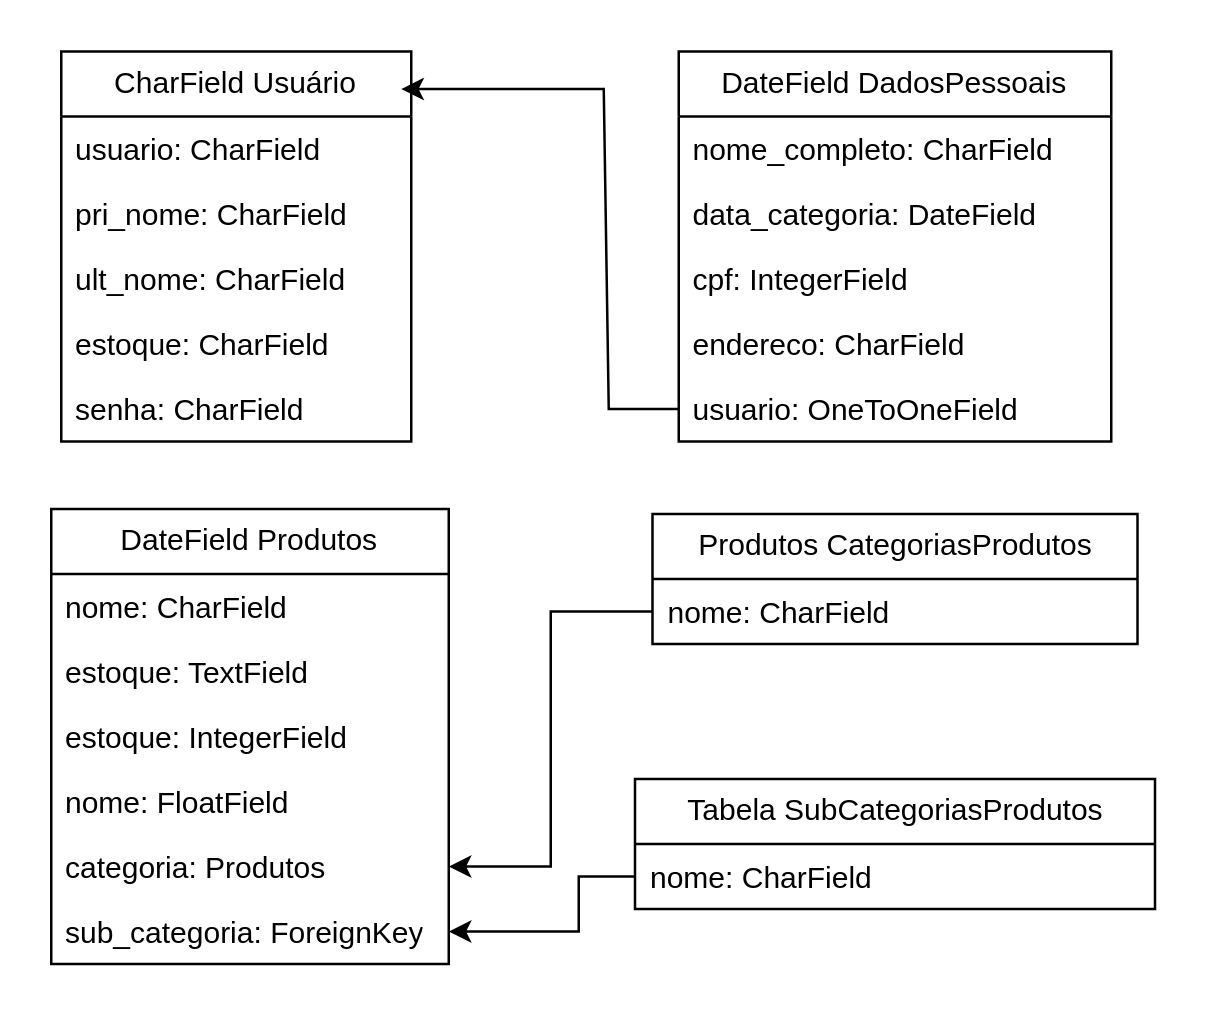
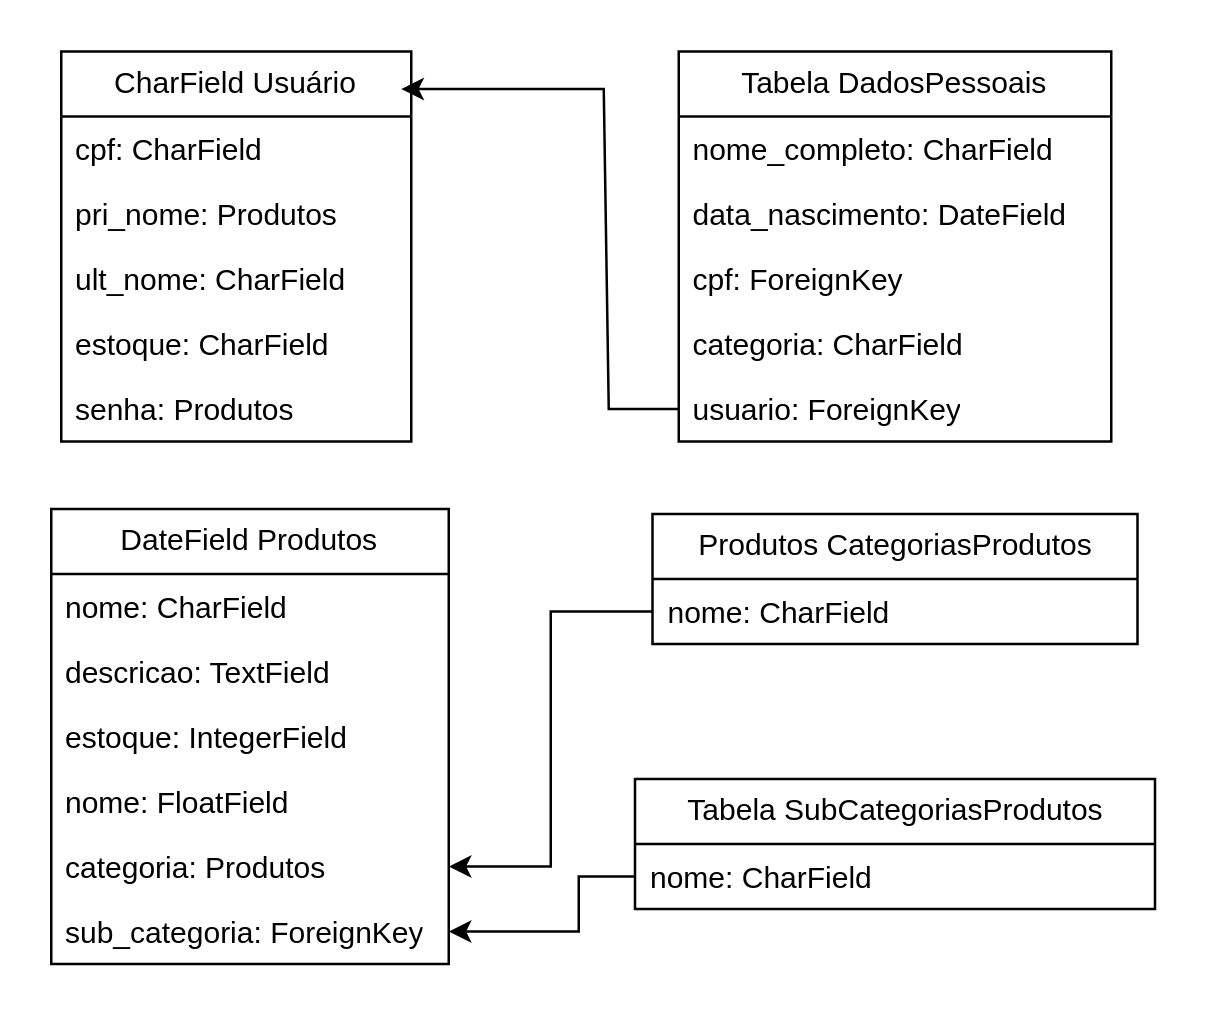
- <mxCell id="8" value="DateField DadosPessoais" style="swimlane;fontStyle=0;childLayout=stackLayout;horizontal=1;startSize=26;fillColor=none;horizontalStack=0;resizeParent=1;resizeParentMax=0;resizeLast=0;collapsible=1;marginBottom=0;whiteSpace=wrap;html=1;" vertex="1" parent="1"><mxGeometry x="271" y="20" width="173" height="156" as="geometry"><mxRectangle x="317" y="132" width="165" height="26" as="alternateBounds" /></mxGeometry></mxCell>
+ <mxCell id="8" value="Tabela DadosPessoais" style="swimlane;fontStyle=0;childLayout=stackLayout;horizontal=1;startSize=26;fillColor=none;horizontalStack=0;resizeParent=1;resizeParentMax=0;resizeLast=0;collapsible=1;marginBottom=0;whiteSpace=wrap;html=1;" vertex="1" parent="1"><mxGeometry x="271" y="20" width="173" height="156" as="geometry"><mxRectangle x="317" y="132" width="165" height="26" as="alternateBounds" /></mxGeometry></mxCell>
- <mxCell id="3" value="usuario: CharField" style="text;strokeColor=none;fillColor=none;align=left;verticalAlign=top;spacingLeft=4;spacingRight=4;overflow=hidden;rotatable=0;points=[[0,0.5],[1,0.5]];portConstraint=eastwest;whiteSpace=wrap;html=1;" vertex="1" parent="2"><mxGeometry y="26" width="140" height="26" as="geometry" /></mxCell>
+ <mxCell id="3" value="cpf: CharField" style="text;strokeColor=none;fillColor=none;align=left;verticalAlign=top;spacingLeft=4;spacingRight=4;overflow=hidden;rotatable=0;points=[[0,0.5],[1,0.5]];portConstraint=eastwest;whiteSpace=wrap;html=1;" vertex="1" parent="2"><mxGeometry y="26" width="140" height="26" as="geometry" /></mxCell>
- <mxCell id="4" value="pri_nome: CharField" style="text;strokeColor=none;fillColor=none;align=left;verticalAlign=top;spacingLeft=4;spacingRight=4;overflow=hidden;rotatable=0;points=[[0,0.5],[1,0.5]];portConstraint=eastwest;whiteSpace=wrap;html=1;" vertex="1" parent="2"><mxGeometry y="52" width="140" height="26" as="geometry" /></mxCell>
+ <mxCell id="4" value="pri_nome: Produtos" style="text;strokeColor=none;fillColor=none;align=left;verticalAlign=top;spacingLeft=4;spacingRight=4;overflow=hidden;rotatable=0;points=[[0,0.5],[1,0.5]];portConstraint=eastwest;whiteSpace=wrap;html=1;" vertex="1" parent="2"><mxGeometry y="52" width="140" height="26" as="geometry" /></mxCell>
- <mxCell id="10" value="data_categoria: DateField" style="text;strokeColor=none;fillColor=none;align=left;verticalAlign=top;spacingLeft=4;spacingRight=4;overflow=hidden;rotatable=0;points=[[0,0.5],[1,0.5]];portConstraint=eastwest;whiteSpace=wrap;html=1;" vertex="1" parent="8"><mxGeometry y="52" width="173" height="26" as="geometry" /></mxCell>
+ <mxCell id="10" value="data_nascimento: DateField" style="text;strokeColor=none;fillColor=none;align=left;verticalAlign=top;spacingLeft=4;spacingRight=4;overflow=hidden;rotatable=0;points=[[0,0.5],[1,0.5]];portConstraint=eastwest;whiteSpace=wrap;html=1;" vertex="1" parent="8"><mxGeometry y="52" width="173" height="26" as="geometry" /></mxCell>
- <mxCell id="11" value="cpf: IntegerField" style="text;strokeColor=none;fillColor=none;align=left;verticalAlign=top;spacingLeft=4;spacingRight=4;overflow=hidden;rotatable=0;points=[[0,0.5],[1,0.5]];portConstraint=eastwest;whiteSpace=wrap;html=1;" vertex="1" parent="8"><mxGeometry y="78" width="173" height="26" as="geometry" /></mxCell>
+ <mxCell id="11" value="cpf: ForeignKey" style="text;strokeColor=none;fillColor=none;align=left;verticalAlign=top;spacingLeft=4;spacingRight=4;overflow=hidden;rotatable=0;points=[[0,0.5],[1,0.5]];portConstraint=eastwest;whiteSpace=wrap;html=1;" vertex="1" parent="8"><mxGeometry y="78" width="173" height="26" as="geometry" /></mxCell>
- <mxCell id="12" value="endereco: CharField" style="text;strokeColor=none;fillColor=none;align=left;verticalAlign=top;spacingLeft=4;spacingRight=4;overflow=hidden;rotatable=0;points=[[0,0.5],[1,0.5]];portConstraint=eastwest;whiteSpace=wrap;html=1;" vertex="1" parent="8"><mxGeometry y="104" width="173" height="26" as="geometry" /></mxCell>
+ <mxCell id="12" value="categoria: CharField" style="text;strokeColor=none;fillColor=none;align=left;verticalAlign=top;spacingLeft=4;spacingRight=4;overflow=hidden;rotatable=0;points=[[0,0.5],[1,0.5]];portConstraint=eastwest;whiteSpace=wrap;html=1;" vertex="1" parent="8"><mxGeometry y="104" width="173" height="26" as="geometry" /></mxCell>
- <mxCell id="7" value="senha: CharField" style="text;strokeColor=none;fillColor=none;align=left;verticalAlign=top;spacingLeft=4;spacingRight=4;overflow=hidden;rotatable=0;points=[[0,0.5],[1,0.5]];portConstraint=eastwest;whiteSpace=wrap;html=1;" vertex="1" parent="2"><mxGeometry y="130" width="140" height="26" as="geometry" /></mxCell>
+ <mxCell id="7" value="senha: Produtos" style="text;strokeColor=none;fillColor=none;align=left;verticalAlign=top;spacingLeft=4;spacingRight=4;overflow=hidden;rotatable=0;points=[[0,0.5],[1,0.5]];portConstraint=eastwest;whiteSpace=wrap;html=1;" vertex="1" parent="2"><mxGeometry y="130" width="140" height="26" as="geometry" /></mxCell>
- <mxCell id="13" value="usuario: OneToOneField" style="text;strokeColor=none;fillColor=none;align=left;verticalAlign=top;spacingLeft=4;spacingRight=4;overflow=hidden;rotatable=0;points=[[0,0.5],[1,0.5]];portConstraint=eastwest;whiteSpace=wrap;html=1;" vertex="1" parent="8"><mxGeometry y="130" width="173" height="26" as="geometry" /></mxCell>
+ <mxCell id="13" value="usuario: ForeignKey" style="text;strokeColor=none;fillColor=none;align=left;verticalAlign=top;spacingLeft=4;spacingRight=4;overflow=hidden;rotatable=0;points=[[0,0.5],[1,0.5]];portConstraint=eastwest;whiteSpace=wrap;html=1;" vertex="1" parent="8"><mxGeometry y="130" width="173" height="26" as="geometry" /></mxCell>
- <mxCell id="16" value="estoque: TextField" style="text;strokeColor=none;fillColor=none;align=left;verticalAlign=top;spacingLeft=4;spacingRight=4;overflow=hidden;rotatable=0;points=[[0,0.5],[1,0.5]];portConstraint=eastwest;whiteSpace=wrap;html=1;" vertex="1" parent="14"><mxGeometry y="52" width="159" height="26" as="geometry" /></mxCell>
+ <mxCell id="16" value="descricao: TextField" style="text;strokeColor=none;fillColor=none;align=left;verticalAlign=top;spacingLeft=4;spacingRight=4;overflow=hidden;rotatable=0;points=[[0,0.5],[1,0.5]];portConstraint=eastwest;whiteSpace=wrap;html=1;" vertex="1" parent="14"><mxGeometry y="52" width="159" height="26" as="geometry" /></mxCell>
